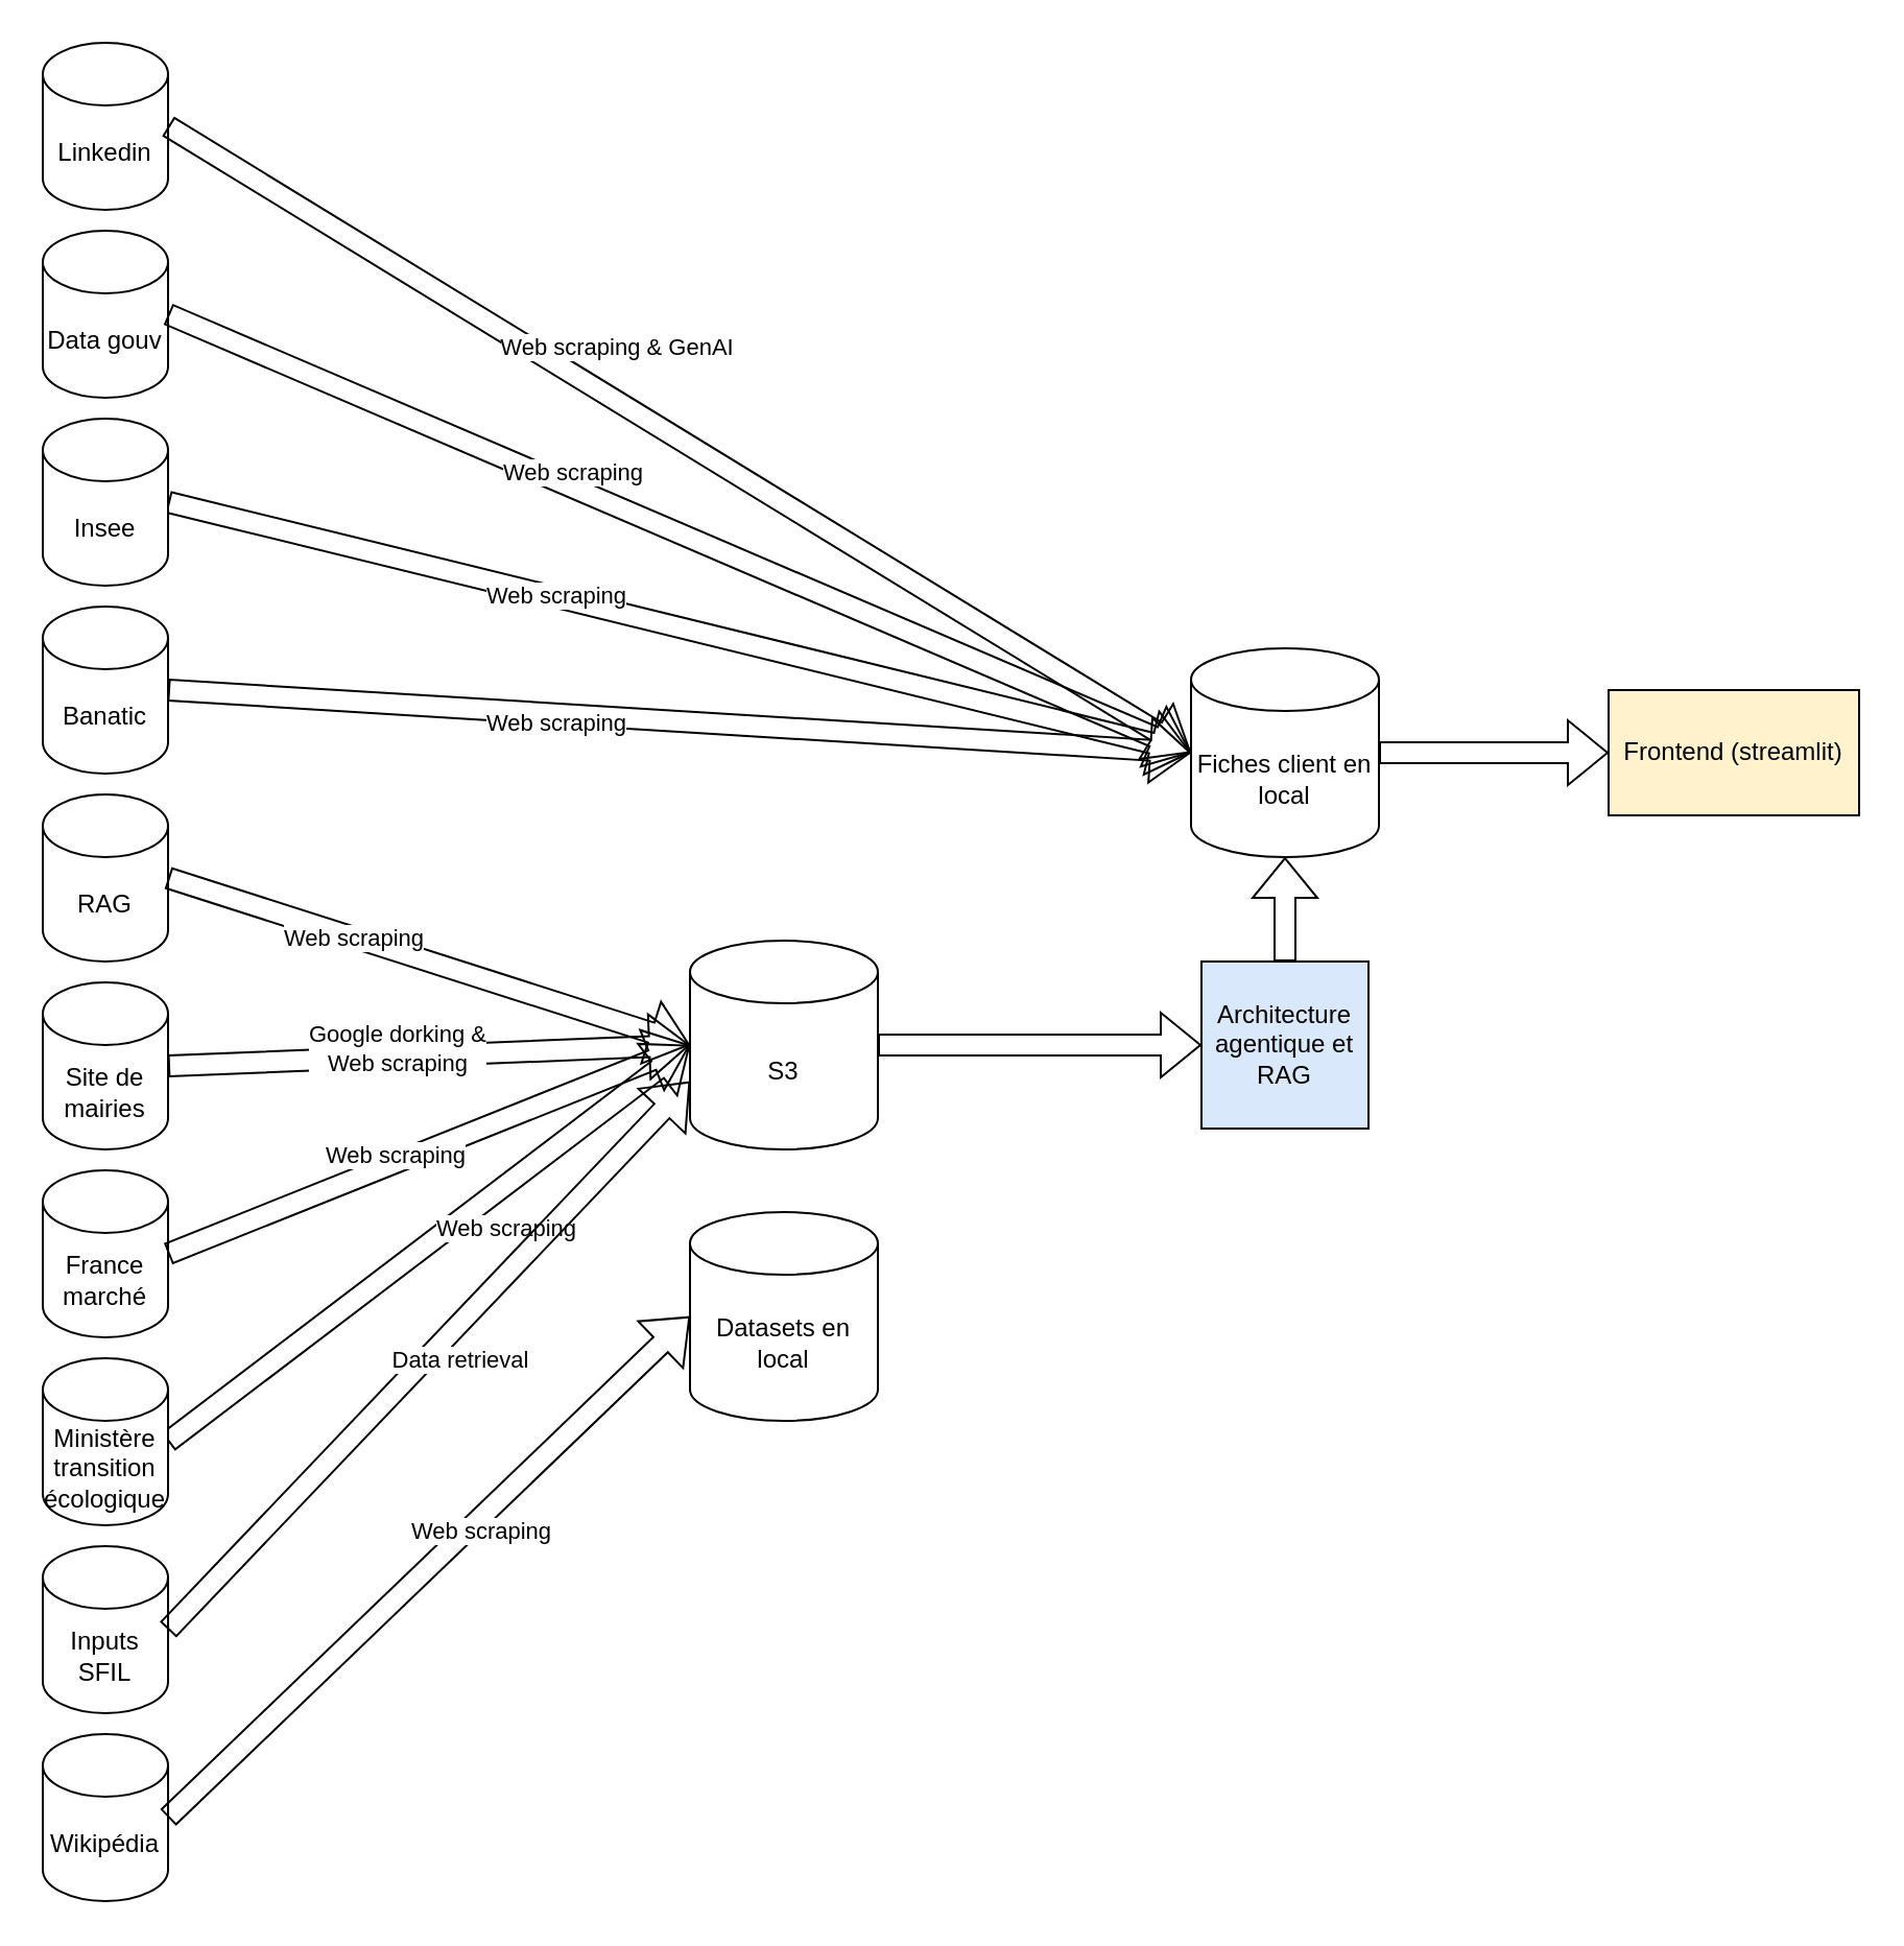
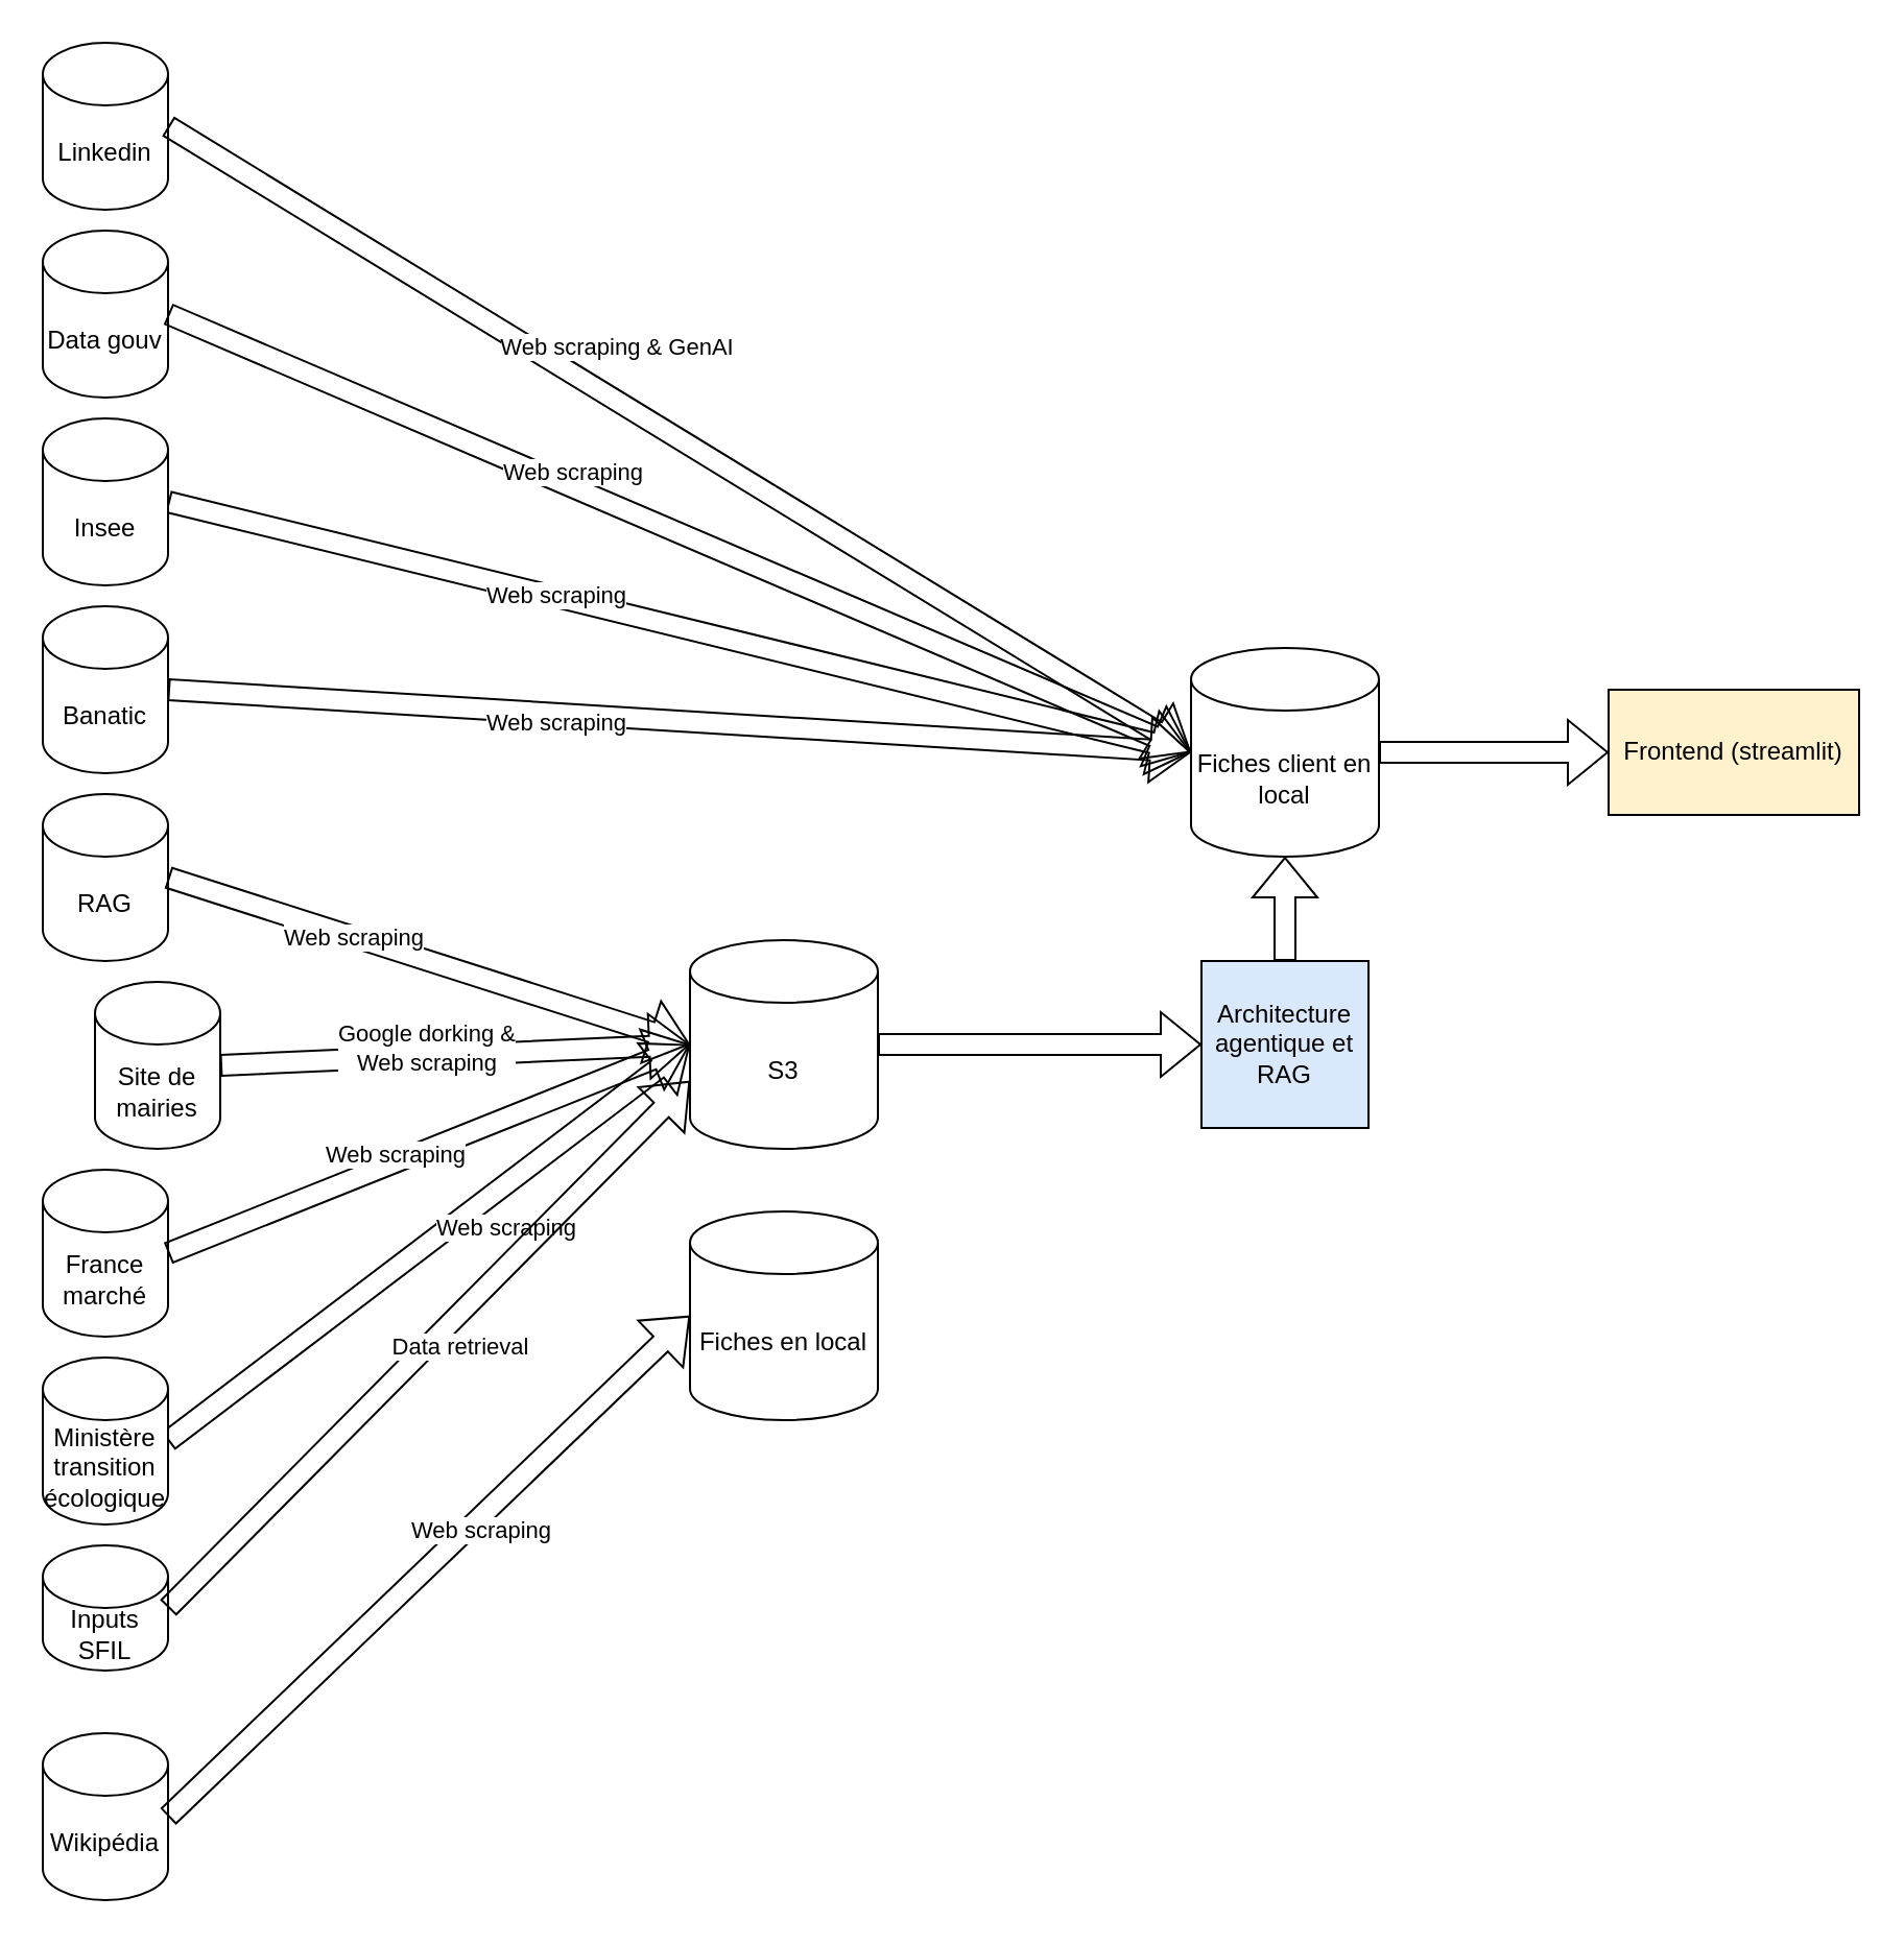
- <mxCell id="12" value="Site de mairies" style="shape=cylinder3;whiteSpace=wrap;html=1;boundedLbl=1;backgroundOutline=1;size=15;" vertex="1" parent="1"><mxGeometry x="20" y="470" width="60" height="80" as="geometry" /></mxCell>
+ <mxCell id="12" value="Site de mairies" style="shape=cylinder3;whiteSpace=wrap;html=1;boundedLbl=1;backgroundOutline=1;size=15;" vertex="1" parent="1"><mxGeometry x="45" y="470" width="60" height="80" as="geometry" /></mxCell>
- <mxCell id="23" value="Datasets en local" style="shape=cylinder3;whiteSpace=wrap;html=1;boundedLbl=1;backgroundOutline=1;size=15;" vertex="1" parent="1"><mxGeometry x="330" y="580" width="90" height="100" as="geometry" /></mxCell>
+ <mxCell id="23" value="Fiches en local" style="shape=cylinder3;whiteSpace=wrap;html=1;boundedLbl=1;backgroundOutline=1;size=15;" vertex="1" parent="1"><mxGeometry x="330" y="580" width="90" height="100" as="geometry" /></mxCell>
- <mxCell id="37" value="Inputs SFIL" style="shape=cylinder3;whiteSpace=wrap;html=1;boundedLbl=1;backgroundOutline=1;size=15;" vertex="1" parent="1"><mxGeometry x="20" y="740" width="60" height="80" as="geometry" /></mxCell>
+ <mxCell id="37" value="Inputs SFIL" style="shape=cylinder3;whiteSpace=wrap;html=1;boundedLbl=1;backgroundOutline=1;size=15;" vertex="1" parent="1"><mxGeometry x="20" y="740" width="60" height="60" as="geometry" /></mxCell>
